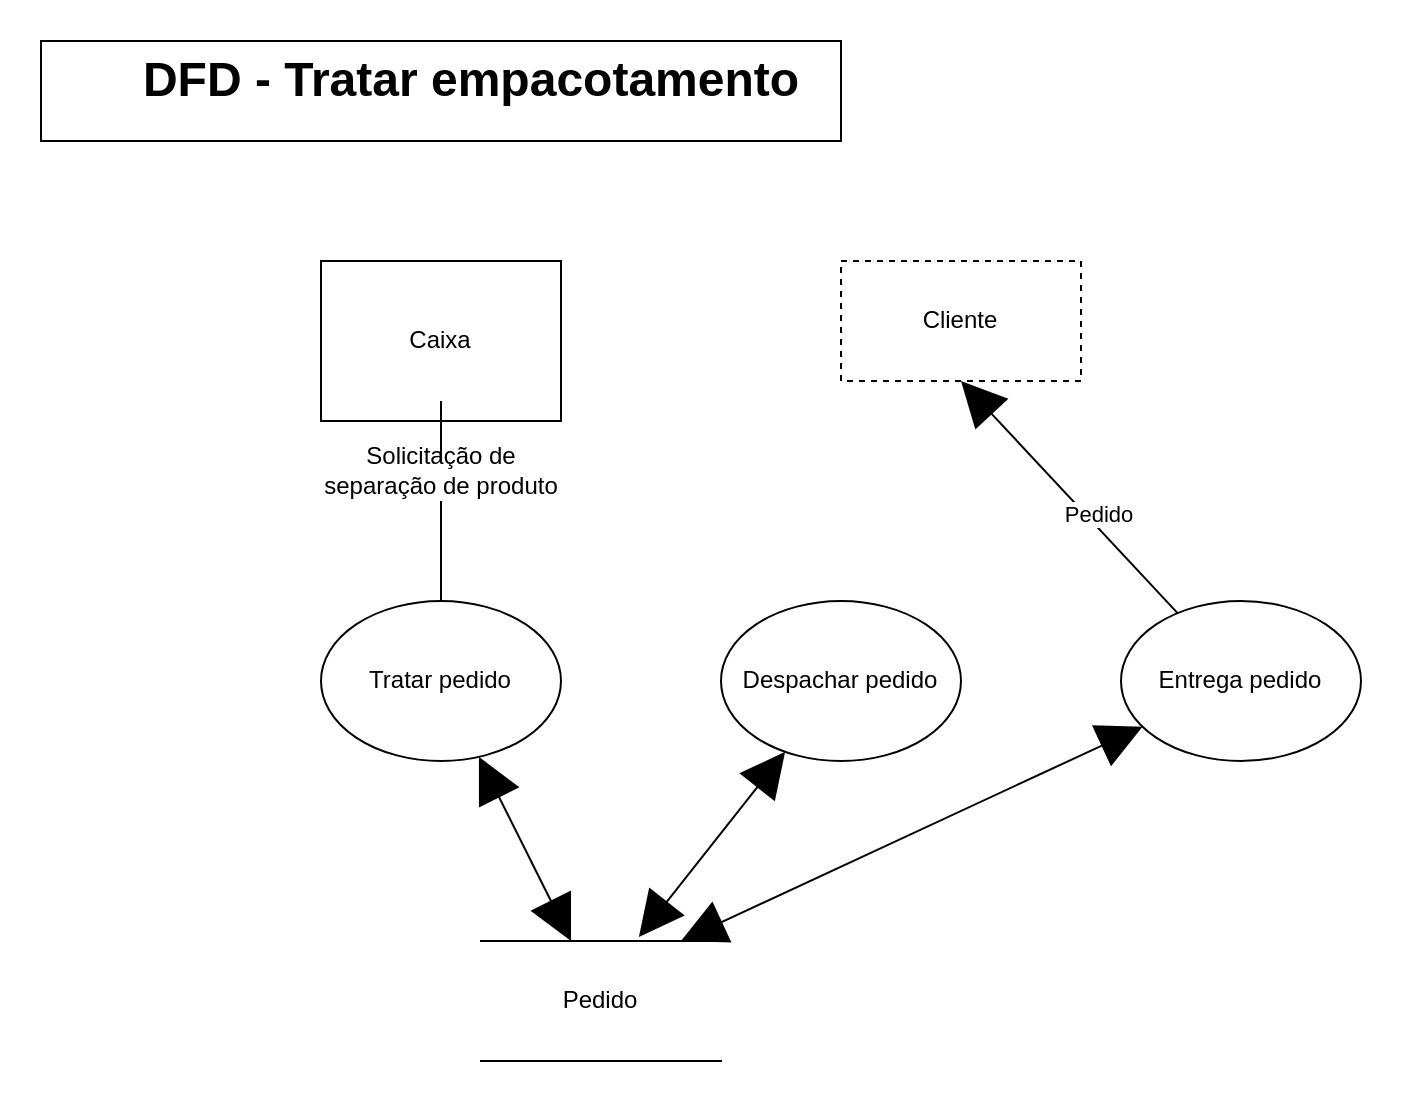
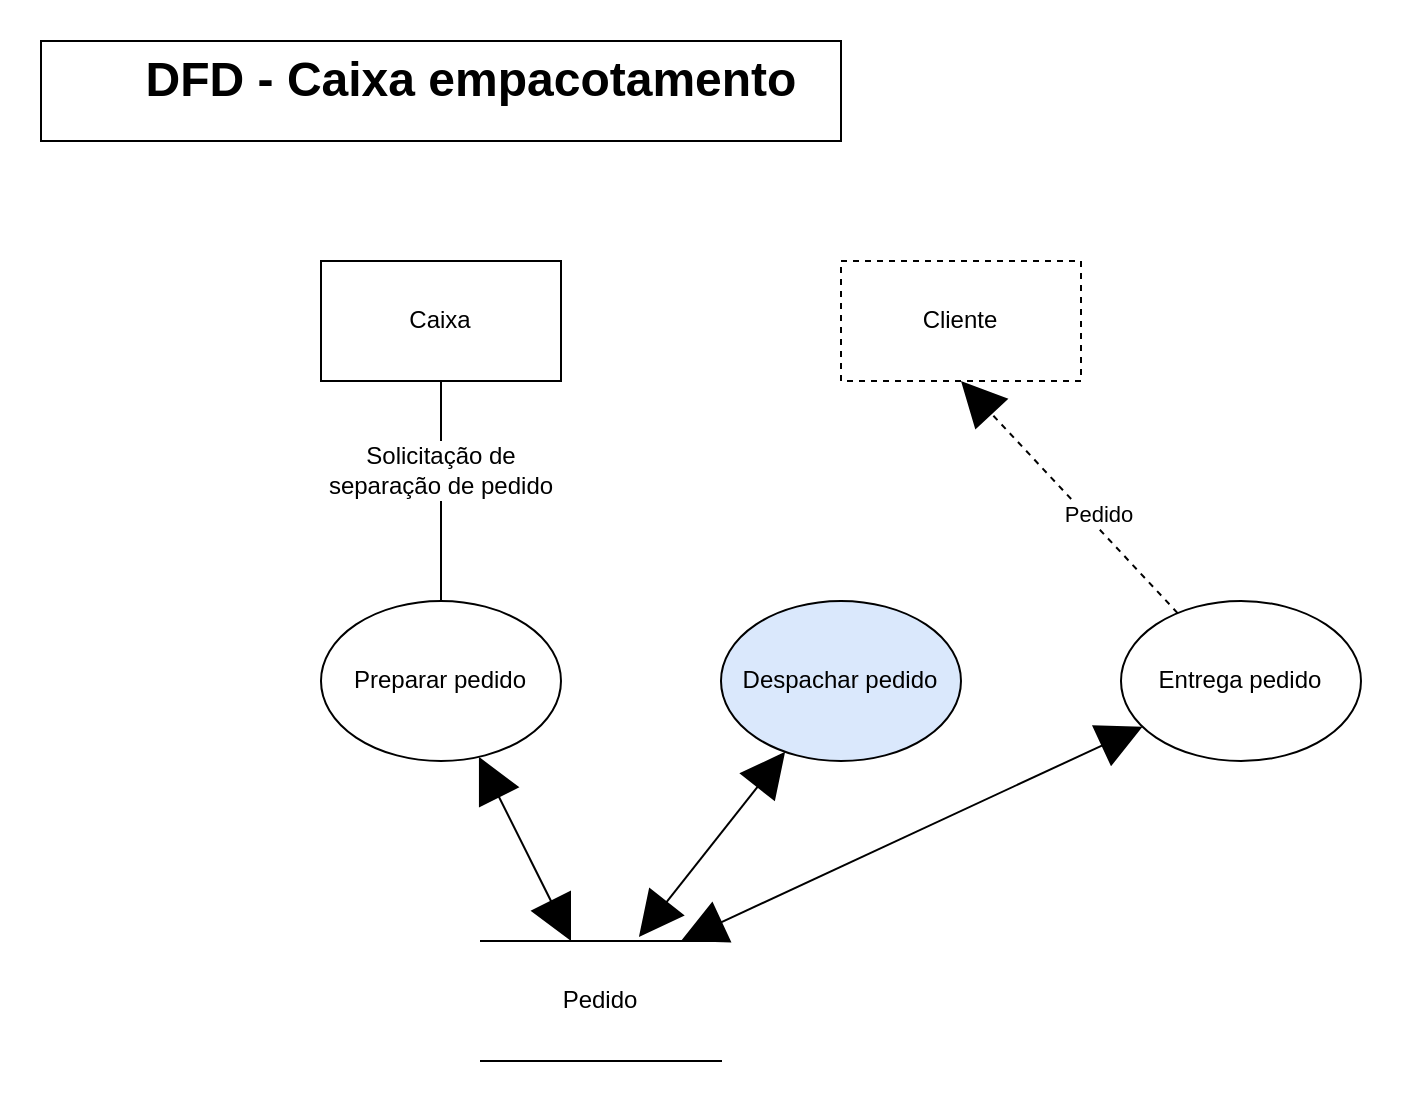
- <mxCell id="17" value="DFD - Tratar empacotamento" style="text;strokeColor=none;fillColor=none;html=1;fontSize=24;fontStyle=1;verticalAlign=middle;align=center;" parent="1" vertex="1"><mxGeometry x="20" y="20" width="430" height="40" as="geometry" /></mxCell>
+ <mxCell id="17" value="DFD - Caixa empacotamento" style="text;strokeColor=none;fillColor=none;html=1;fontSize=24;fontStyle=1;verticalAlign=middle;align=center;" parent="1" vertex="1"><mxGeometry x="20" y="20" width="430" height="40" as="geometry" /></mxCell>
- <mxCell id="13" value="Caixa" style="rounded=0;whiteSpace=wrap;html=1;" parent="1" vertex="1"><mxGeometry x="160" y="130" width="120" height="80" as="geometry" /></mxCell>
+ <mxCell id="13" value="Caixa" style="rounded=0;whiteSpace=wrap;html=1;" parent="1" vertex="1"><mxGeometry x="160" y="130" width="120" height="60" as="geometry" /></mxCell>
- <mxCell id="7" style="edgeStyle=none;rounded=0;orthogonalLoop=1;jettySize=auto;html=1;entryX=0.5;entryY=1;entryDx=0;entryDy=0;startArrow=none;startFill=0;startSize=20;endArrow=block;endFill=1;endSize=20;strokeColor=#000000;" parent="1" source="10" target="11" edge="1"><mxGeometry relative="1" as="geometry" /></mxCell>
+ <mxCell id="7" style="edgeStyle=none;rounded=0;orthogonalLoop=1;jettySize=auto;html=1;entryX=0.5;entryY=1;entryDx=0;entryDy=0;startArrow=none;startFill=0;startSize=20;endArrow=block;endFill=1;endSize=20;strokeColor=#000000;dashed=1;" parent="1" source="10" target="11" edge="1"><mxGeometry relative="1" as="geometry" /></mxCell>
- <mxCell id="14" value="Solicitação de &lt;br&gt;separação de produto" style="text;html=1;align=center;verticalAlign=middle;resizable=0;points=[];autosize=1;" parent="1" vertex="1"><mxGeometry x="155" y="220" width="130" height="30" as="geometry" /></mxCell>
+ <mxCell id="14" value="Solicitação de &lt;br&gt;separação de pedido" style="text;html=1;align=center;verticalAlign=middle;resizable=0;points=[];autosize=1;" parent="1" vertex="1"><mxGeometry x="155" y="220" width="130" height="30" as="geometry" /></mxCell>
- <mxCell id="2" value="Tratar pedido" style="ellipse;whiteSpace=wrap;html=1;" parent="1" vertex="1"><mxGeometry x="160" y="300" width="120" height="80" as="geometry" /></mxCell>
+ <mxCell id="2" value="Preparar pedido" style="ellipse;whiteSpace=wrap;html=1;" parent="1" vertex="1"><mxGeometry x="160" y="300" width="120" height="80" as="geometry" /></mxCell>
- <mxCell id="6" value="Despachar pedido" style="ellipse;whiteSpace=wrap;html=1;" parent="1" vertex="1"><mxGeometry x="360" y="300" width="120" height="80" as="geometry" /></mxCell>
+ <mxCell id="6" value="Despachar pedido" style="ellipse;whiteSpace=wrap;html=1;fillColor=#dae8fc;" parent="1" vertex="1"><mxGeometry x="360" y="300" width="120" height="80" as="geometry" /></mxCell>
